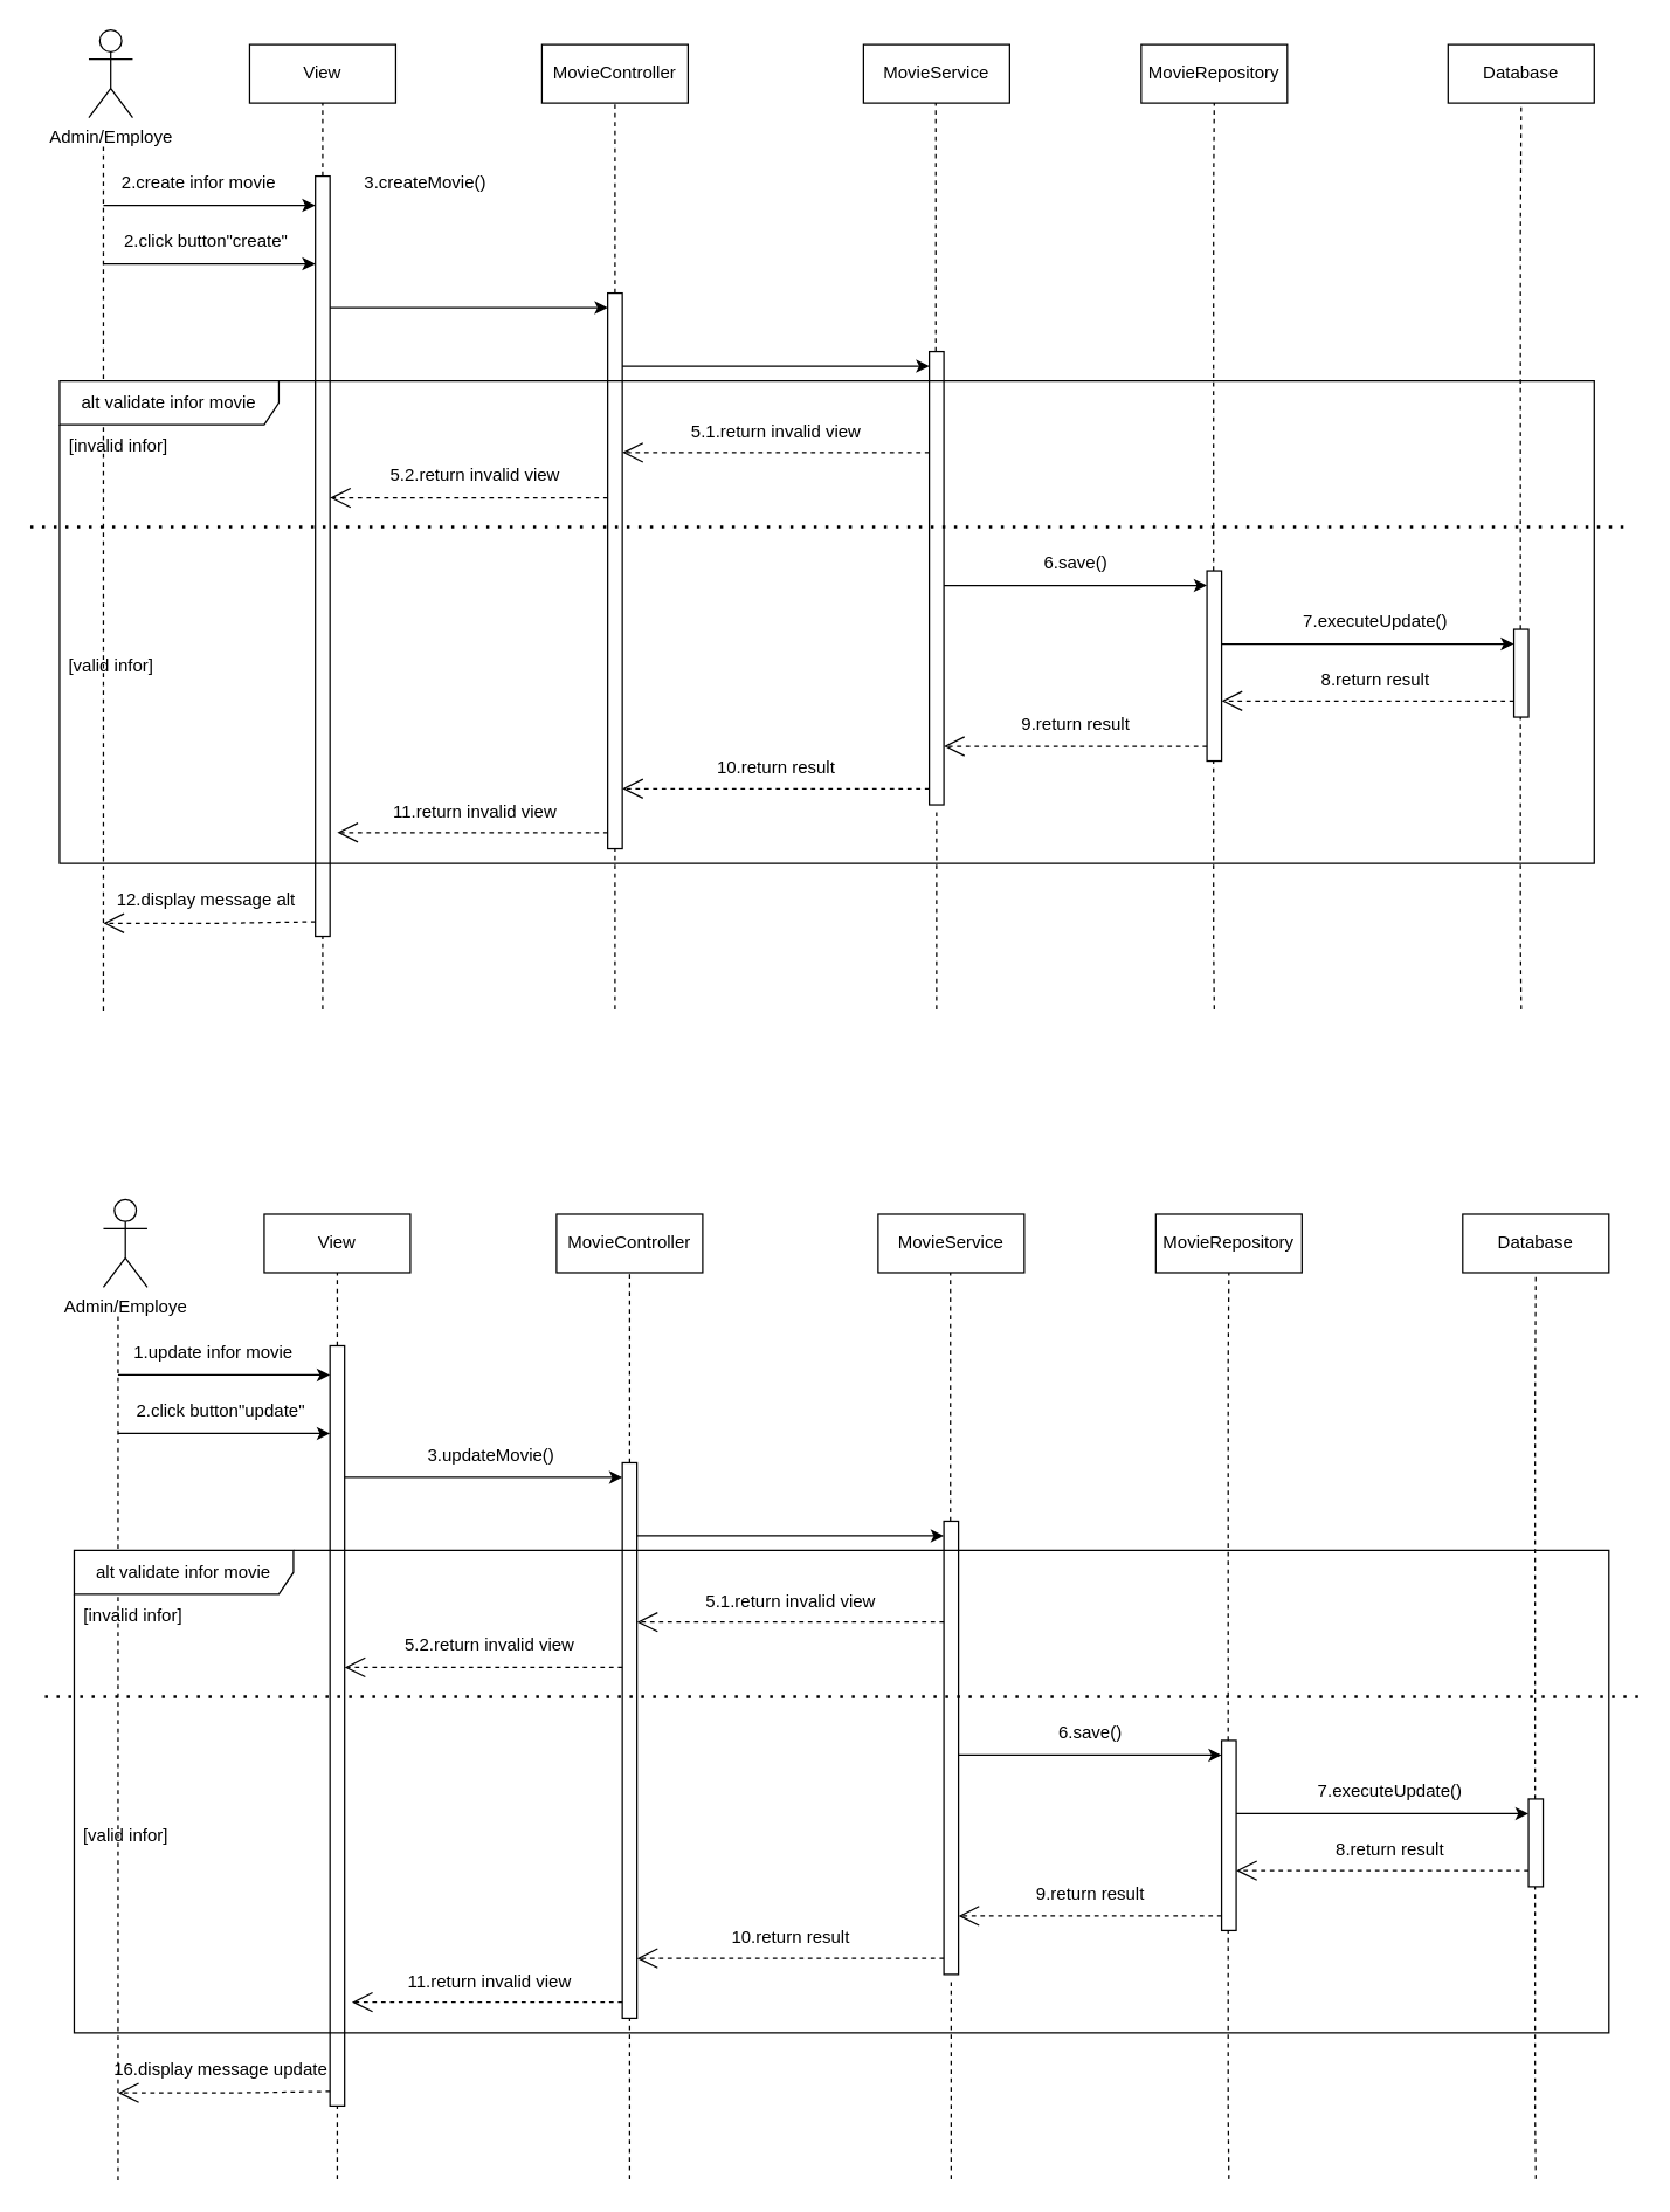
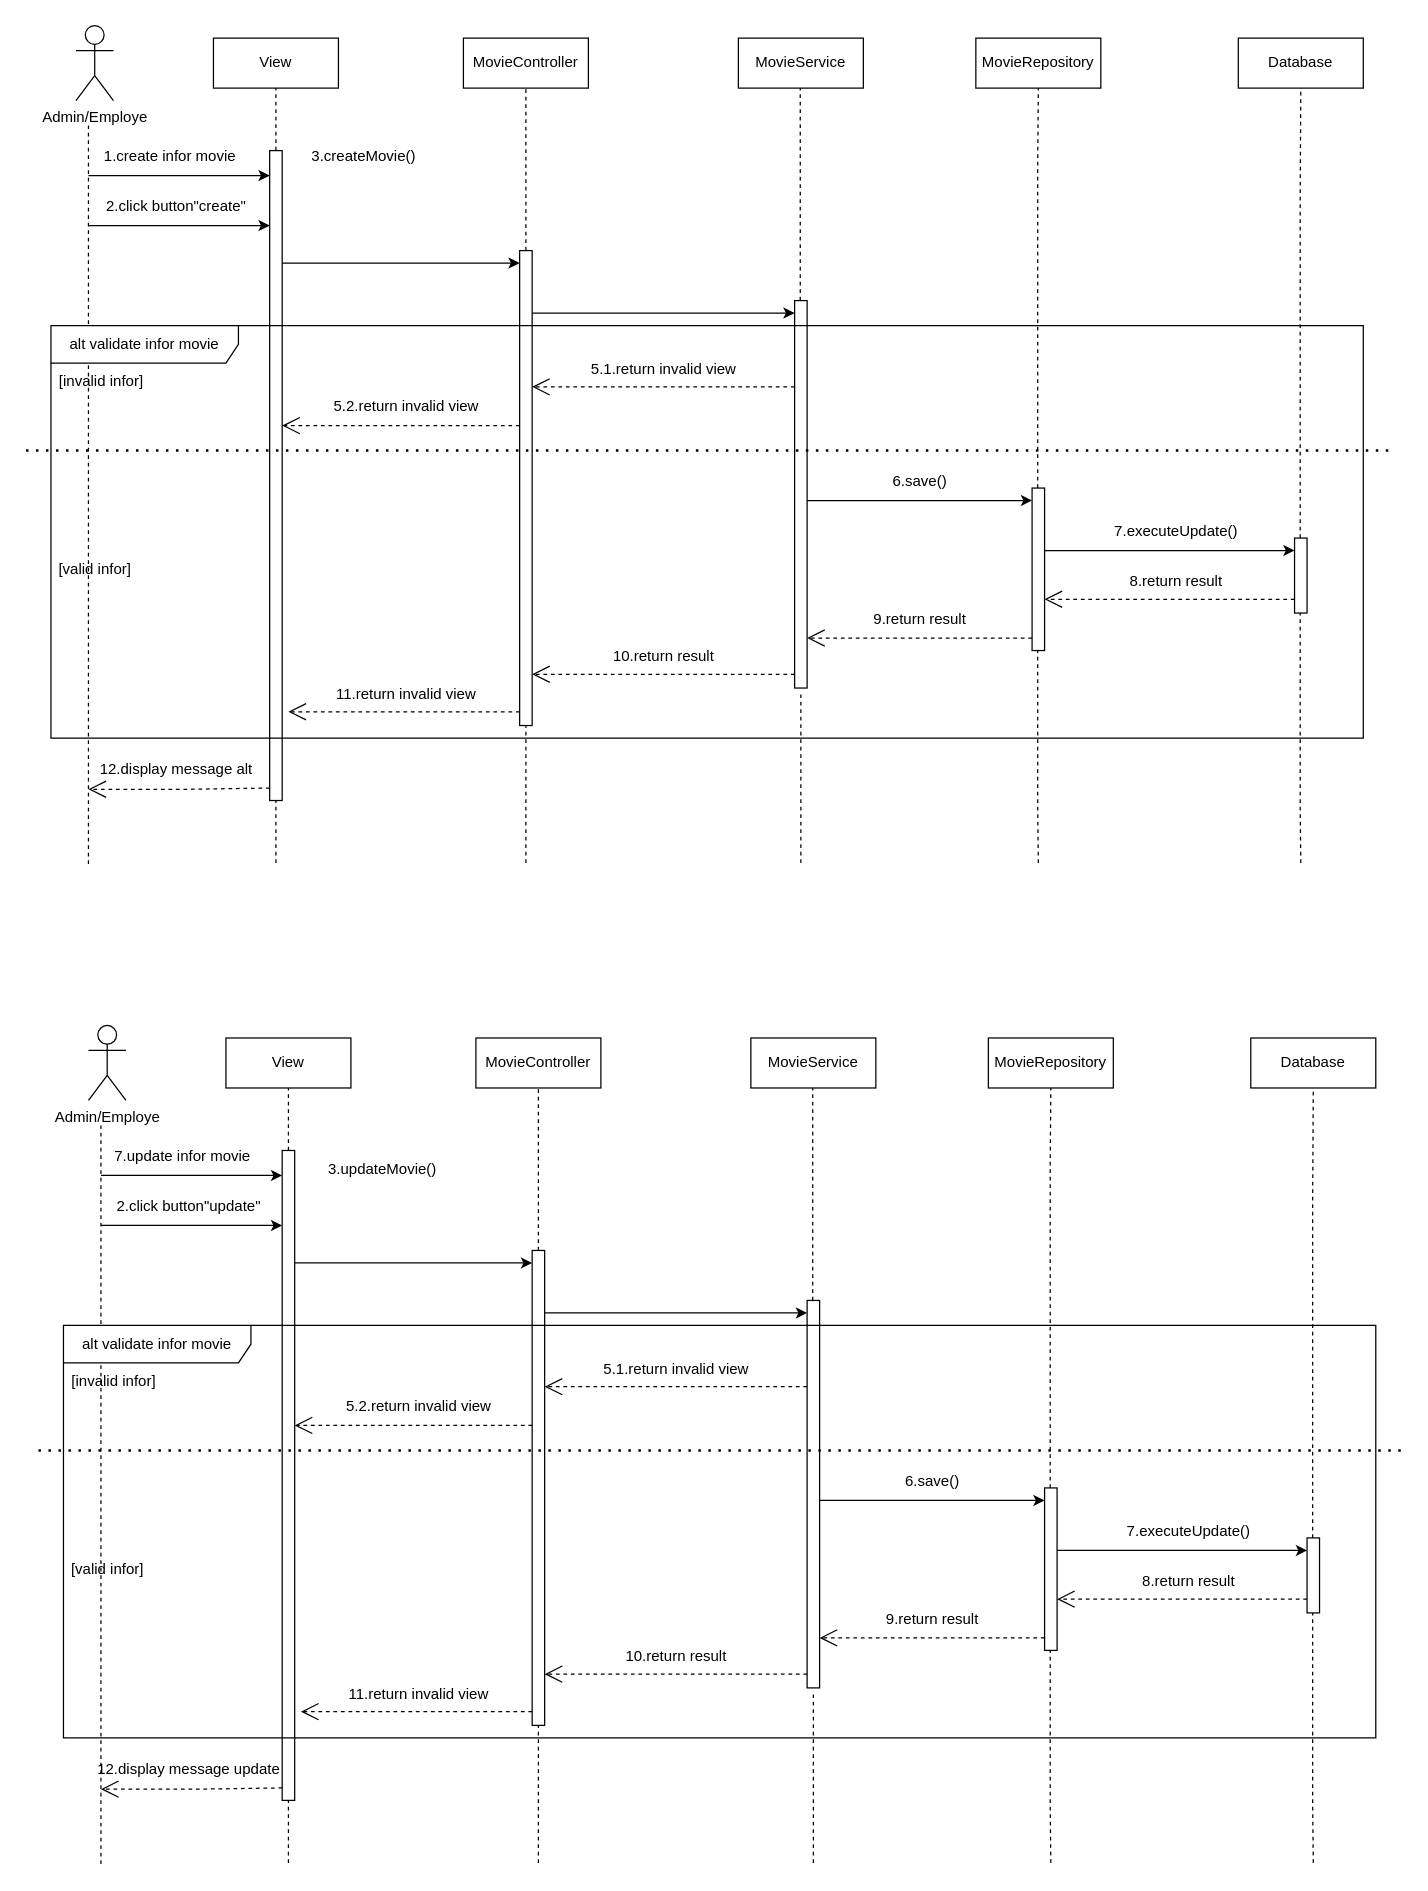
- <mxCell id="12" value="2.create infor movie" style="text;html=1;align=center;verticalAlign=middle;resizable=0;points=[];autosize=1;strokeColor=none;fillColor=none;" vertex="1" parent="1"><mxGeometry x="70" y="110" width="130" height="30" as="geometry" /></mxCell>
+ <mxCell id="12" value="1.create infor movie" style="text;html=1;align=center;verticalAlign=middle;resizable=0;points=[];autosize=1;strokeColor=none;fillColor=none;" vertex="1" parent="1"><mxGeometry x="70" y="110" width="130" height="30" as="geometry" /></mxCell>
- <mxCell id="63" value="1.update infor movie" style="text;html=1;align=center;verticalAlign=middle;resizable=0;points=[];autosize=1;strokeColor=none;fillColor=none;" vertex="1" parent="1"><mxGeometry x="80" y="910" width="130" height="30" as="geometry" /></mxCell>
+ <mxCell id="63" value="7.update infor movie" style="text;html=1;align=center;verticalAlign=middle;resizable=0;points=[];autosize=1;strokeColor=none;fillColor=none;" vertex="1" parent="1"><mxGeometry x="80" y="910" width="130" height="30" as="geometry" /></mxCell>
- <mxCell id="69" value="3.updateMovie()" style="text;html=1;align=center;verticalAlign=middle;resizable=0;points=[];autosize=1;strokeColor=none;fillColor=none;" vertex="1" parent="1"><mxGeometry x="280" y="980" width="110" height="30" as="geometry" /></mxCell>
+ <mxCell id="69" value="3.updateMovie()" style="text;html=1;align=center;verticalAlign=middle;resizable=0;points=[];autosize=1;strokeColor=none;fillColor=none;" vertex="1" parent="1"><mxGeometry x="250" y="920" width="110" height="30" as="geometry" /></mxCell>
- <mxCell id="95" value="16.display message update" style="text;html=1;align=center;verticalAlign=middle;resizable=0;points=[];autosize=1;strokeColor=none;fillColor=none;" vertex="1" parent="1"><mxGeometry x="65" y="1400" width="170" height="30" as="geometry" /></mxCell>
+ <mxCell id="95" value="12.display message update" style="text;html=1;align=center;verticalAlign=middle;resizable=0;points=[];autosize=1;strokeColor=none;fillColor=none;" vertex="1" parent="1"><mxGeometry x="65" y="1400" width="170" height="30" as="geometry" /></mxCell>
